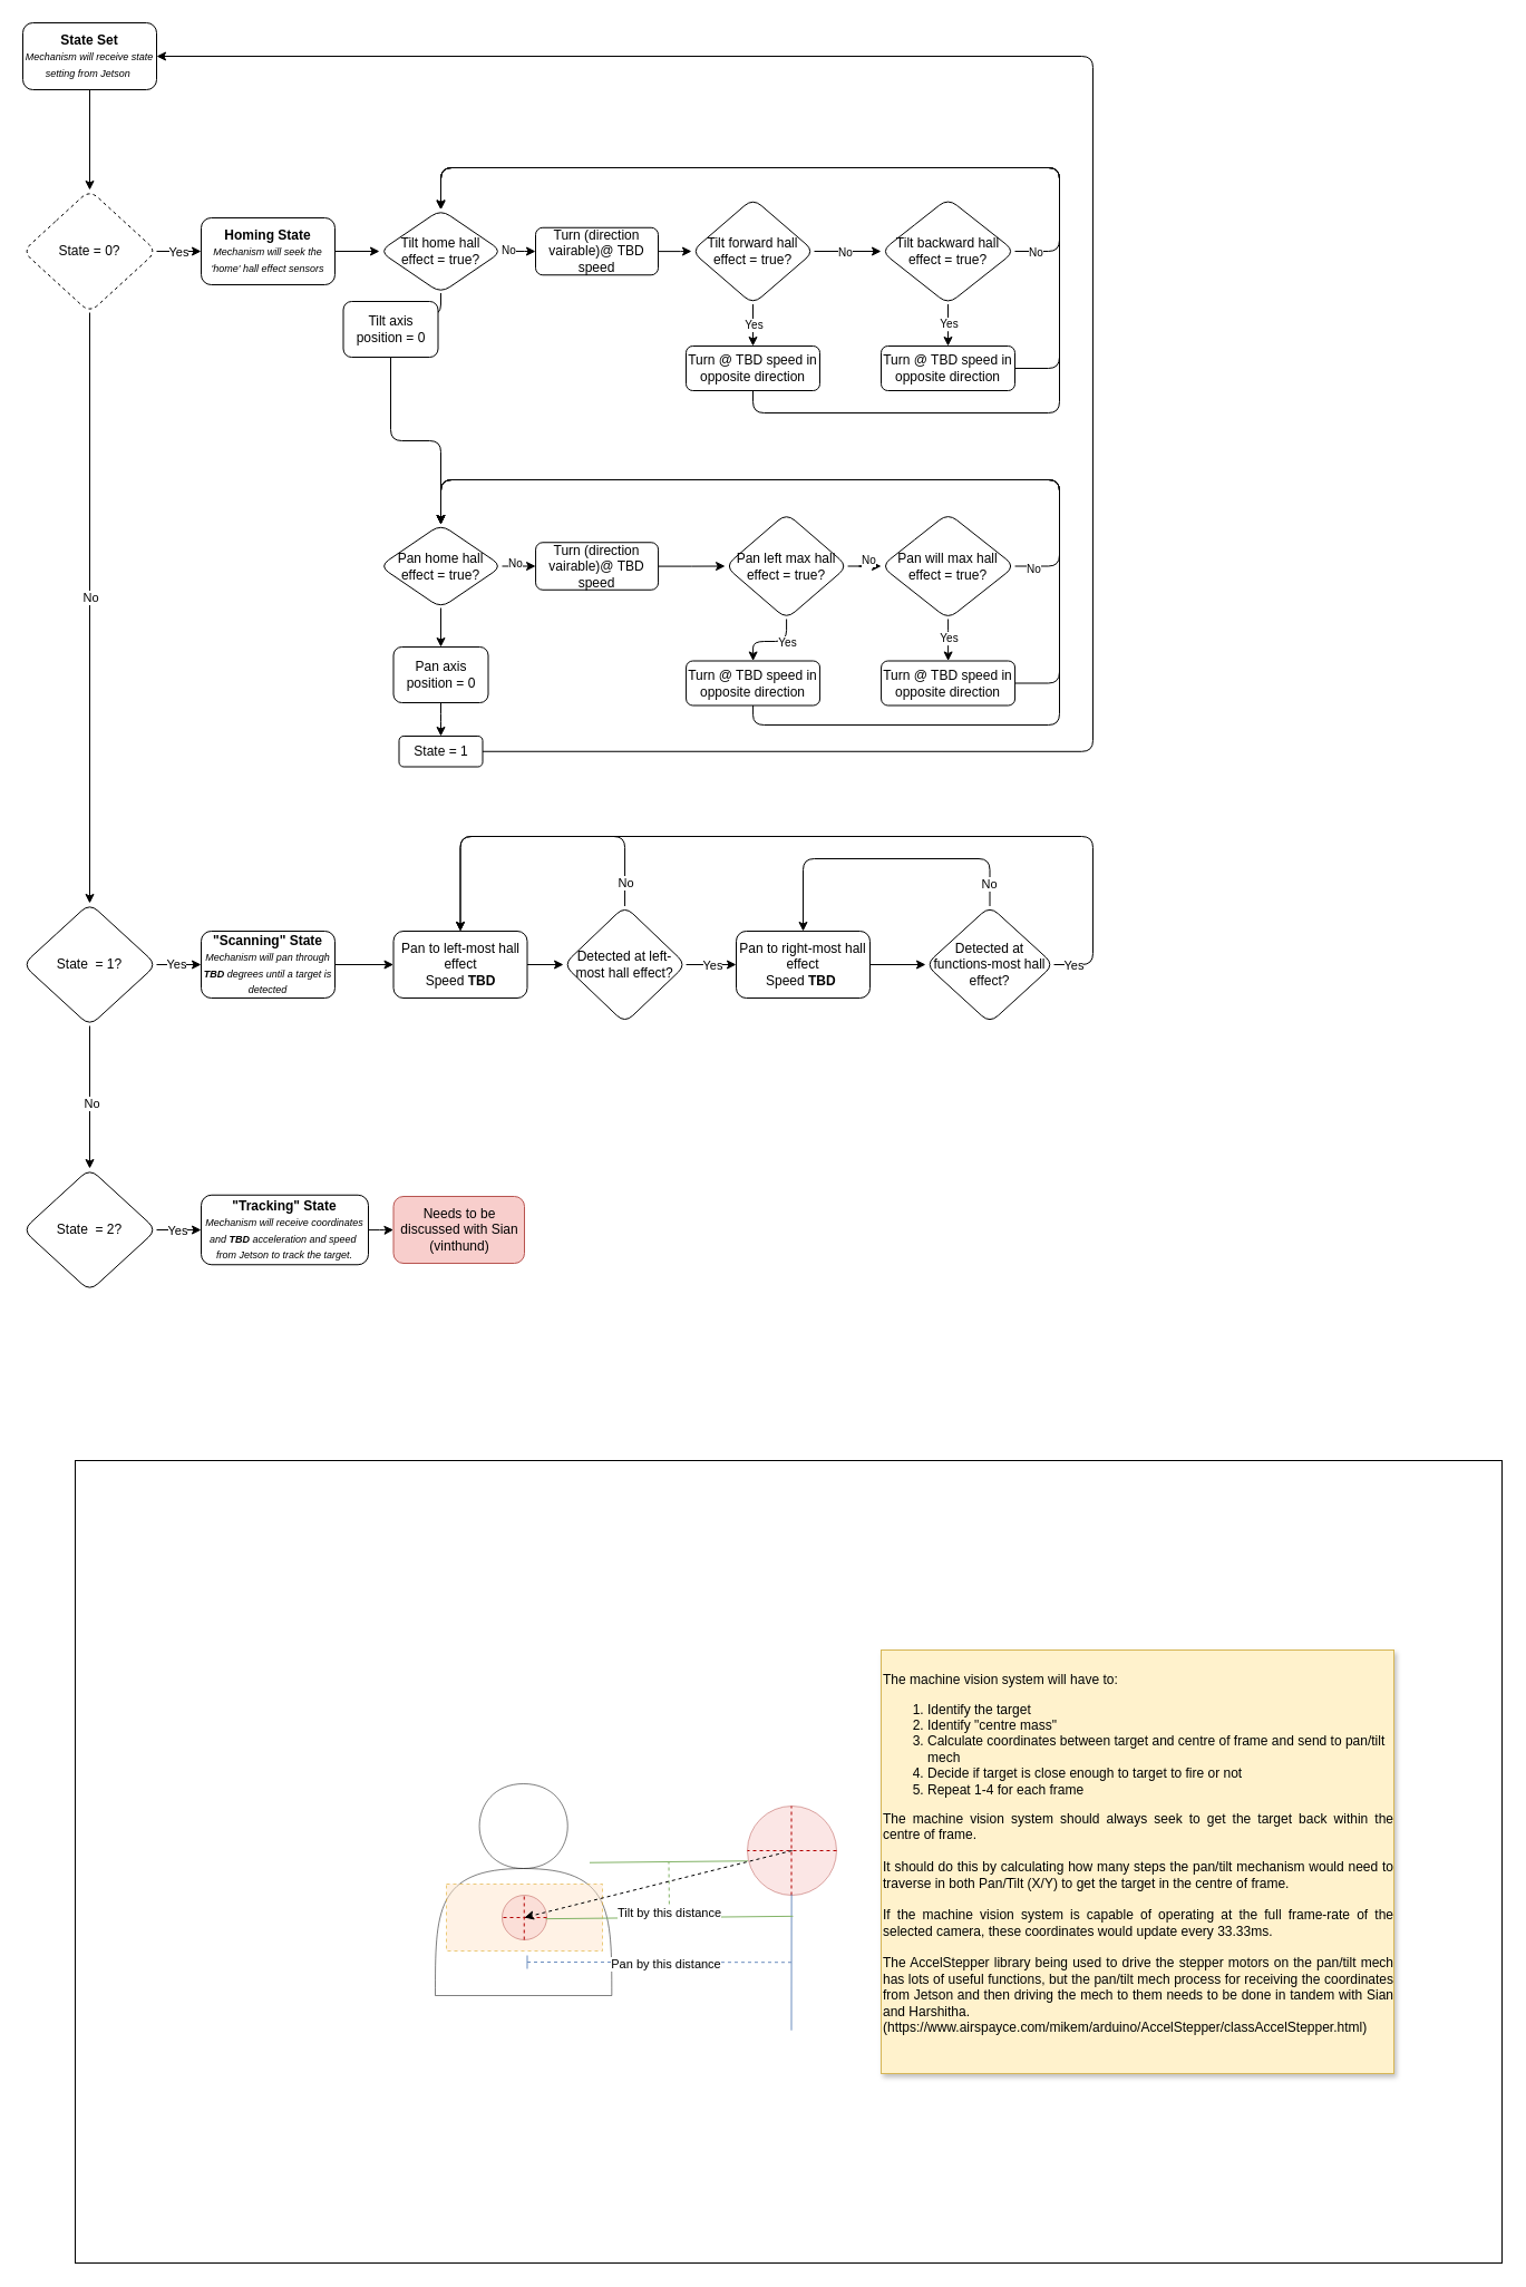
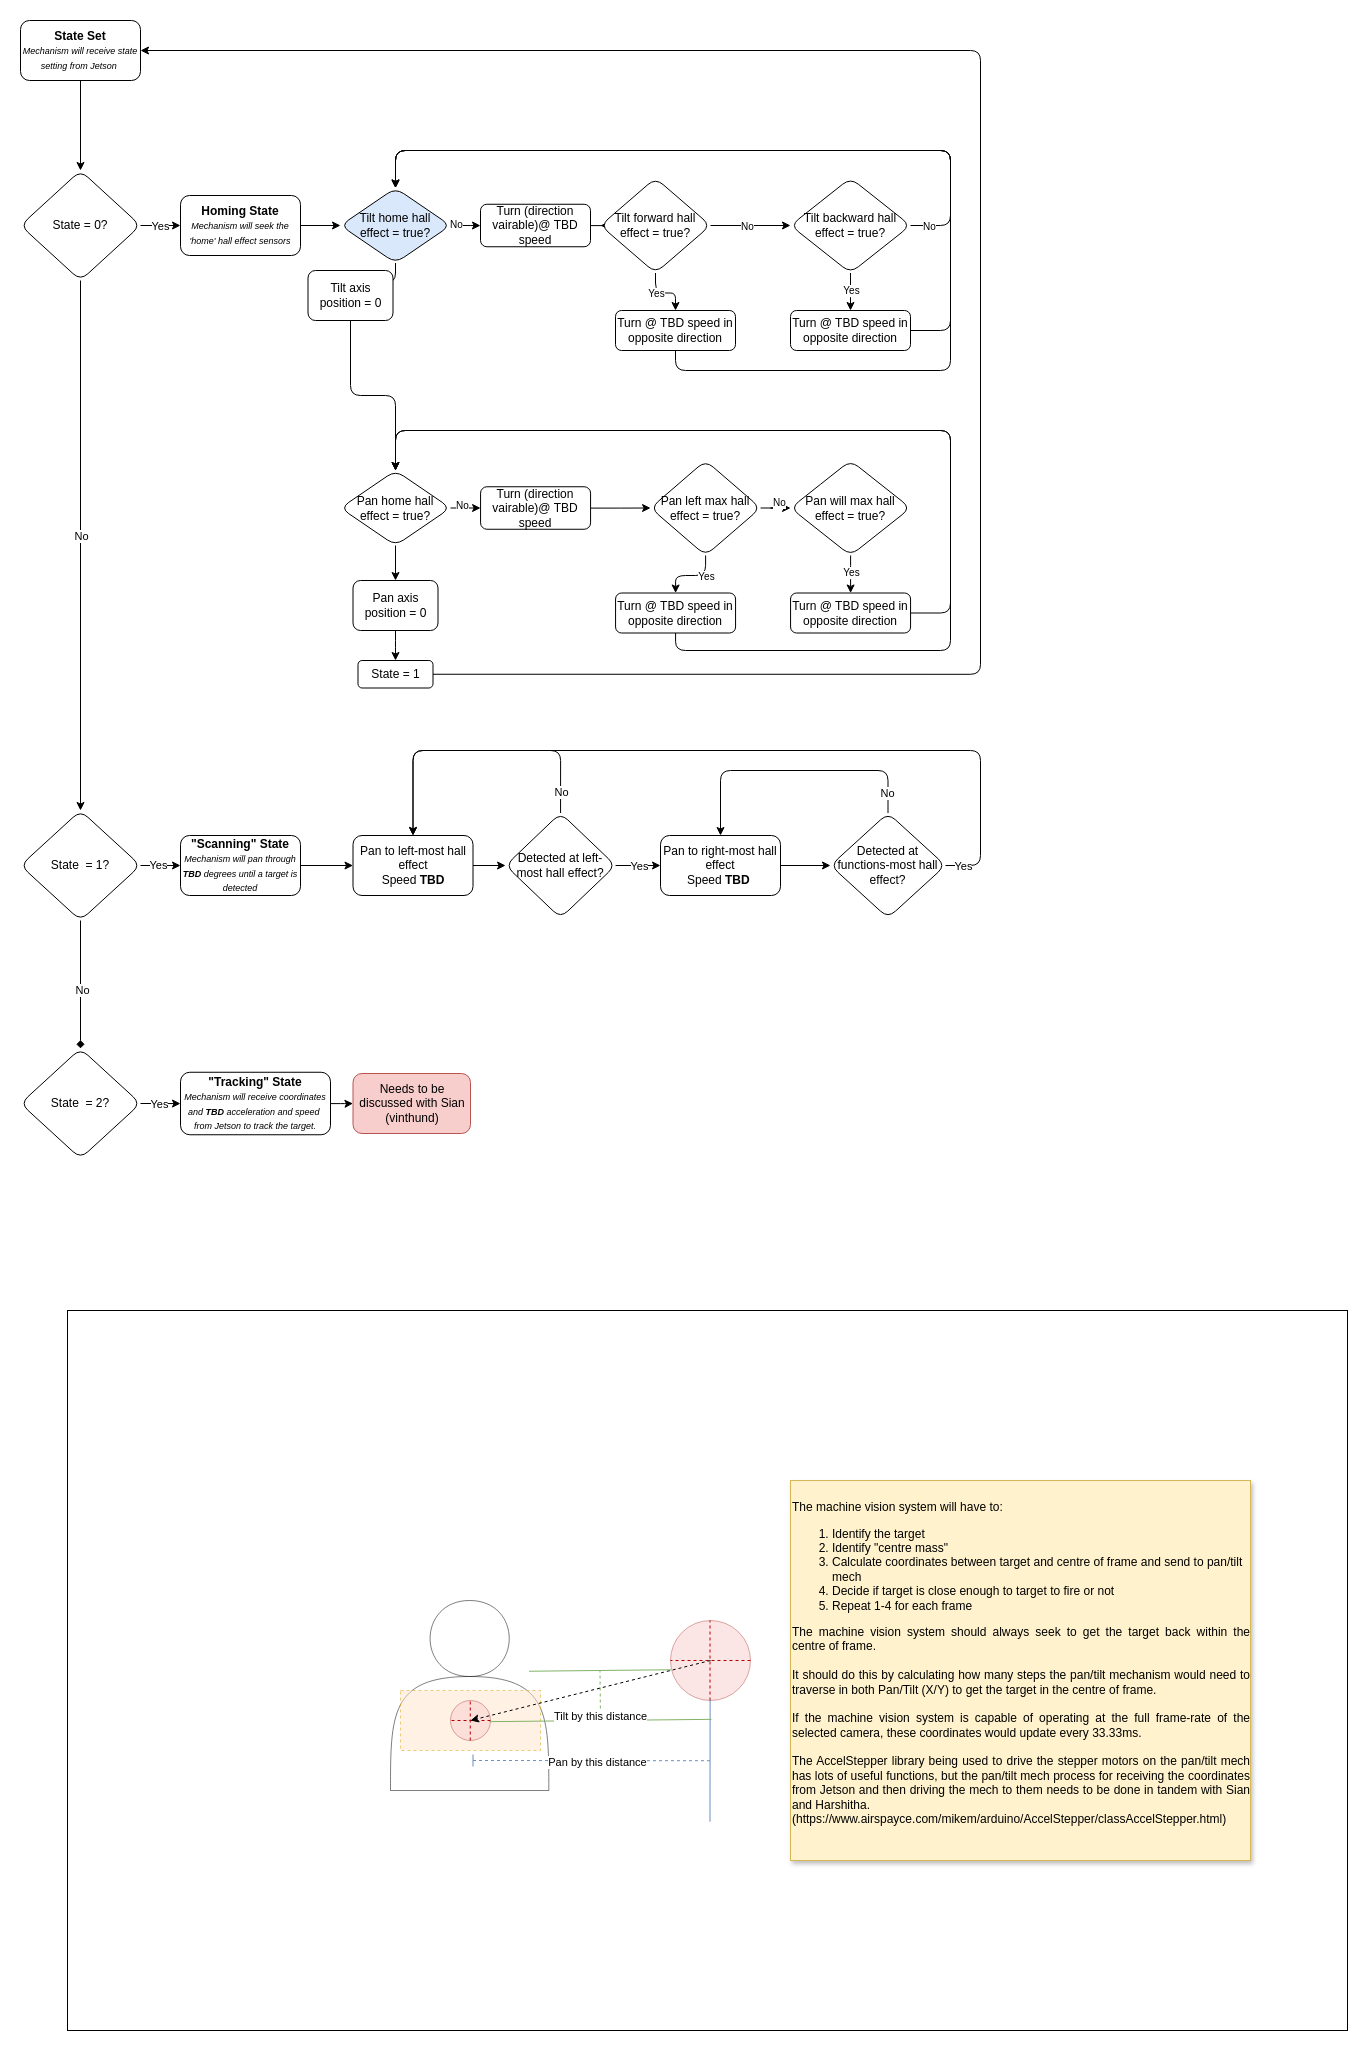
- <mxCell id="9" value="State = 0?" style="rhombus;whiteSpace=wrap;html=1;rounded=1;dashed=1;" parent="1" vertex="1"><mxGeometry x="20" y="170" width="120" height="110" as="geometry" /></mxCell>
+ <mxCell id="9" value="State = 0?" style="rhombus;whiteSpace=wrap;html=1;rounded=1;" parent="1" vertex="1"><mxGeometry x="20" y="170" width="120" height="110" as="geometry" /></mxCell>
- <mxCell id="27" value="Tilt home hall &lt;br&gt;effect = true?" style="rhombus;whiteSpace=wrap;html=1;rounded=1;" parent="1" vertex="1"><mxGeometry x="340" y="187.5" width="110" height="75" as="geometry" /></mxCell>
+ <mxCell id="27" value="Tilt home hall &lt;br&gt;effect = true?" style="rhombus;whiteSpace=wrap;html=1;rounded=1;fillColor=#dae8fc;" parent="1" vertex="1"><mxGeometry x="340" y="187.5" width="110" height="75" as="geometry" /></mxCell>
- <mxCell id="34" value="Tilt forward hall effect = true?" style="rhombus;whiteSpace=wrap;html=1;rounded=1;" parent="1" vertex="1"><mxGeometry x="620" y="177.5" width="110" height="95" as="geometry" /></mxCell>
+ <mxCell id="34" value="Tilt forward hall effect = true?" style="rhombus;whiteSpace=wrap;html=1;rounded=1;" parent="1" vertex="1"><mxGeometry x="600" y="177.5" width="110" height="95" as="geometry" /></mxCell>
- <mxCell id="57" style="edgeStyle=orthogonalEdgeStyle;rounded=1;orthogonalLoop=1;jettySize=auto;html=1;exitX=1;exitY=0.5;exitDx=0;exitDy=0;entryX=0.5;entryY=0;entryDx=0;entryDy=0;fontSize=10;" parent="1" source="59" target="47" edge="1"><mxGeometry relative="1" as="geometry"><Array as="points"><mxPoint x="950" y="507" /><mxPoint x="950" y="430" /><mxPoint x="395" y="430" /></Array></mxGeometry></mxCell>
- <mxCell id="58" value="No" style="edgeLabel;html=1;align=center;verticalAlign=middle;resizable=0;points=[];fontSize=10;" parent="57" vertex="1" connectable="0"><mxGeometry x="-0.956" y="-2" relative="1" as="geometry"><mxPoint as="offset" /></mxGeometry></mxCell>
- <mxCell id="14" value="" style="edgeStyle=orthogonalEdgeStyle;rounded=0;orthogonalLoop=1;jettySize=auto;html=1;" parent="1" source="16" target="21" edge="1"><mxGeometry relative="1" as="geometry" /></mxCell>
+ <mxCell id="14" value="" style="edgeStyle=orthogonalEdgeStyle;rounded=0;orthogonalLoop=1;jettySize=auto;html=1;endArrow=diamond;" parent="1" source="16" target="21" edge="1"><mxGeometry relative="1" as="geometry" /></mxCell>
